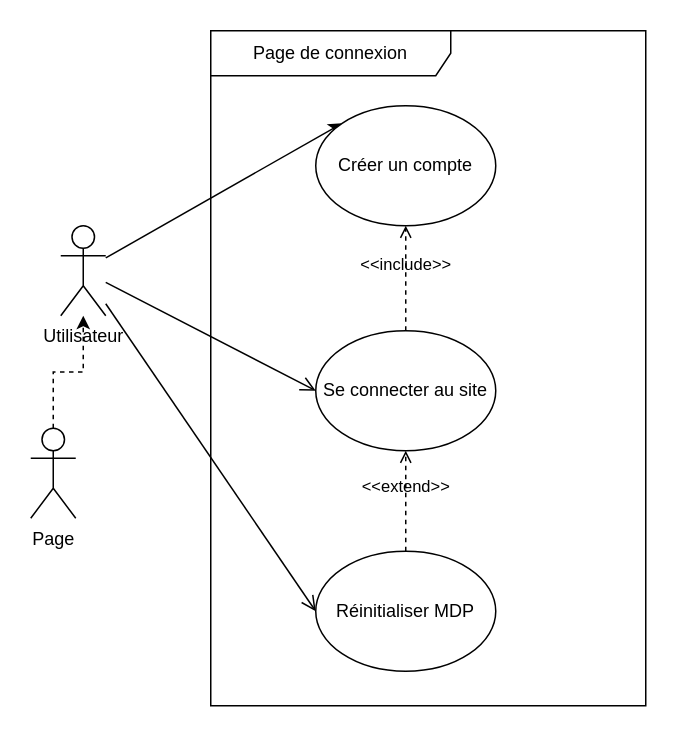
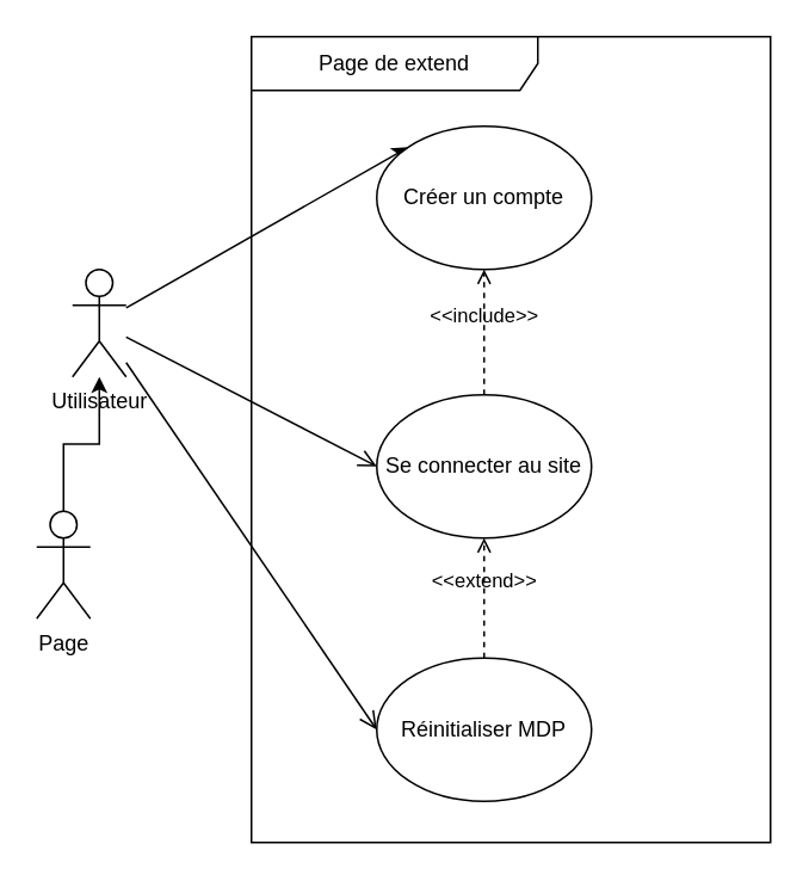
- <mxCell id="13" value="Page de connexion" style="shape=umlFrame;whiteSpace=wrap;html=1;pointerEvents=0;recursiveResize=0;container=1;collapsible=0;width=160;" vertex="1" parent="1"><mxGeometry x="140" y="20" width="290" height="450" as="geometry" /></mxCell>
+ <mxCell id="13" value="Page de extend" style="shape=umlFrame;whiteSpace=wrap;html=1;pointerEvents=0;recursiveResize=0;container=1;collapsible=0;width=160;" vertex="1" parent="1"><mxGeometry x="140" y="20" width="290" height="450" as="geometry" /></mxCell>
- <mxCell id="7" value="" style="edgeStyle=orthogonalEdgeStyle;rounded=0;orthogonalLoop=1;jettySize=auto;html=1;dashed=1;" edge="1" parent="1" source="8" target="2"><mxGeometry relative="1" as="geometry" /></mxCell>
+ <mxCell id="7" value="" style="edgeStyle=orthogonalEdgeStyle;rounded=0;orthogonalLoop=1;jettySize=auto;html=1;" edge="1" parent="1" source="8" target="2"><mxGeometry relative="1" as="geometry" /></mxCell>
